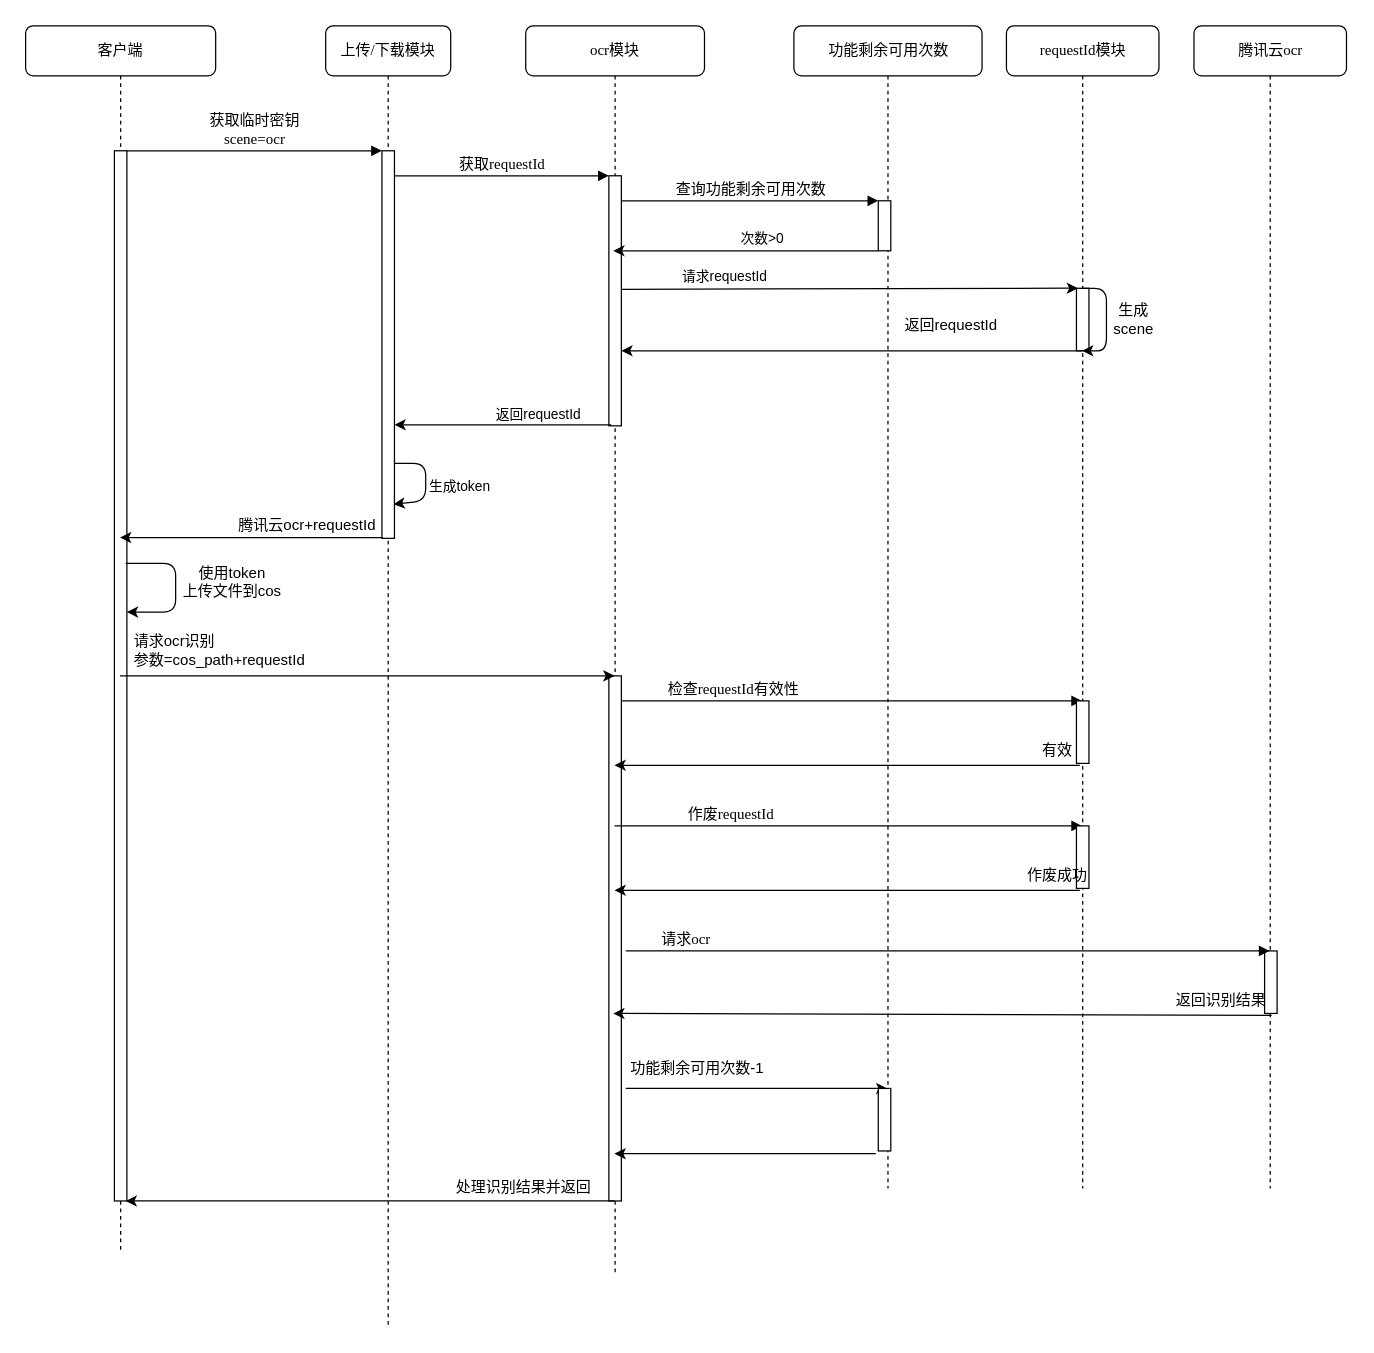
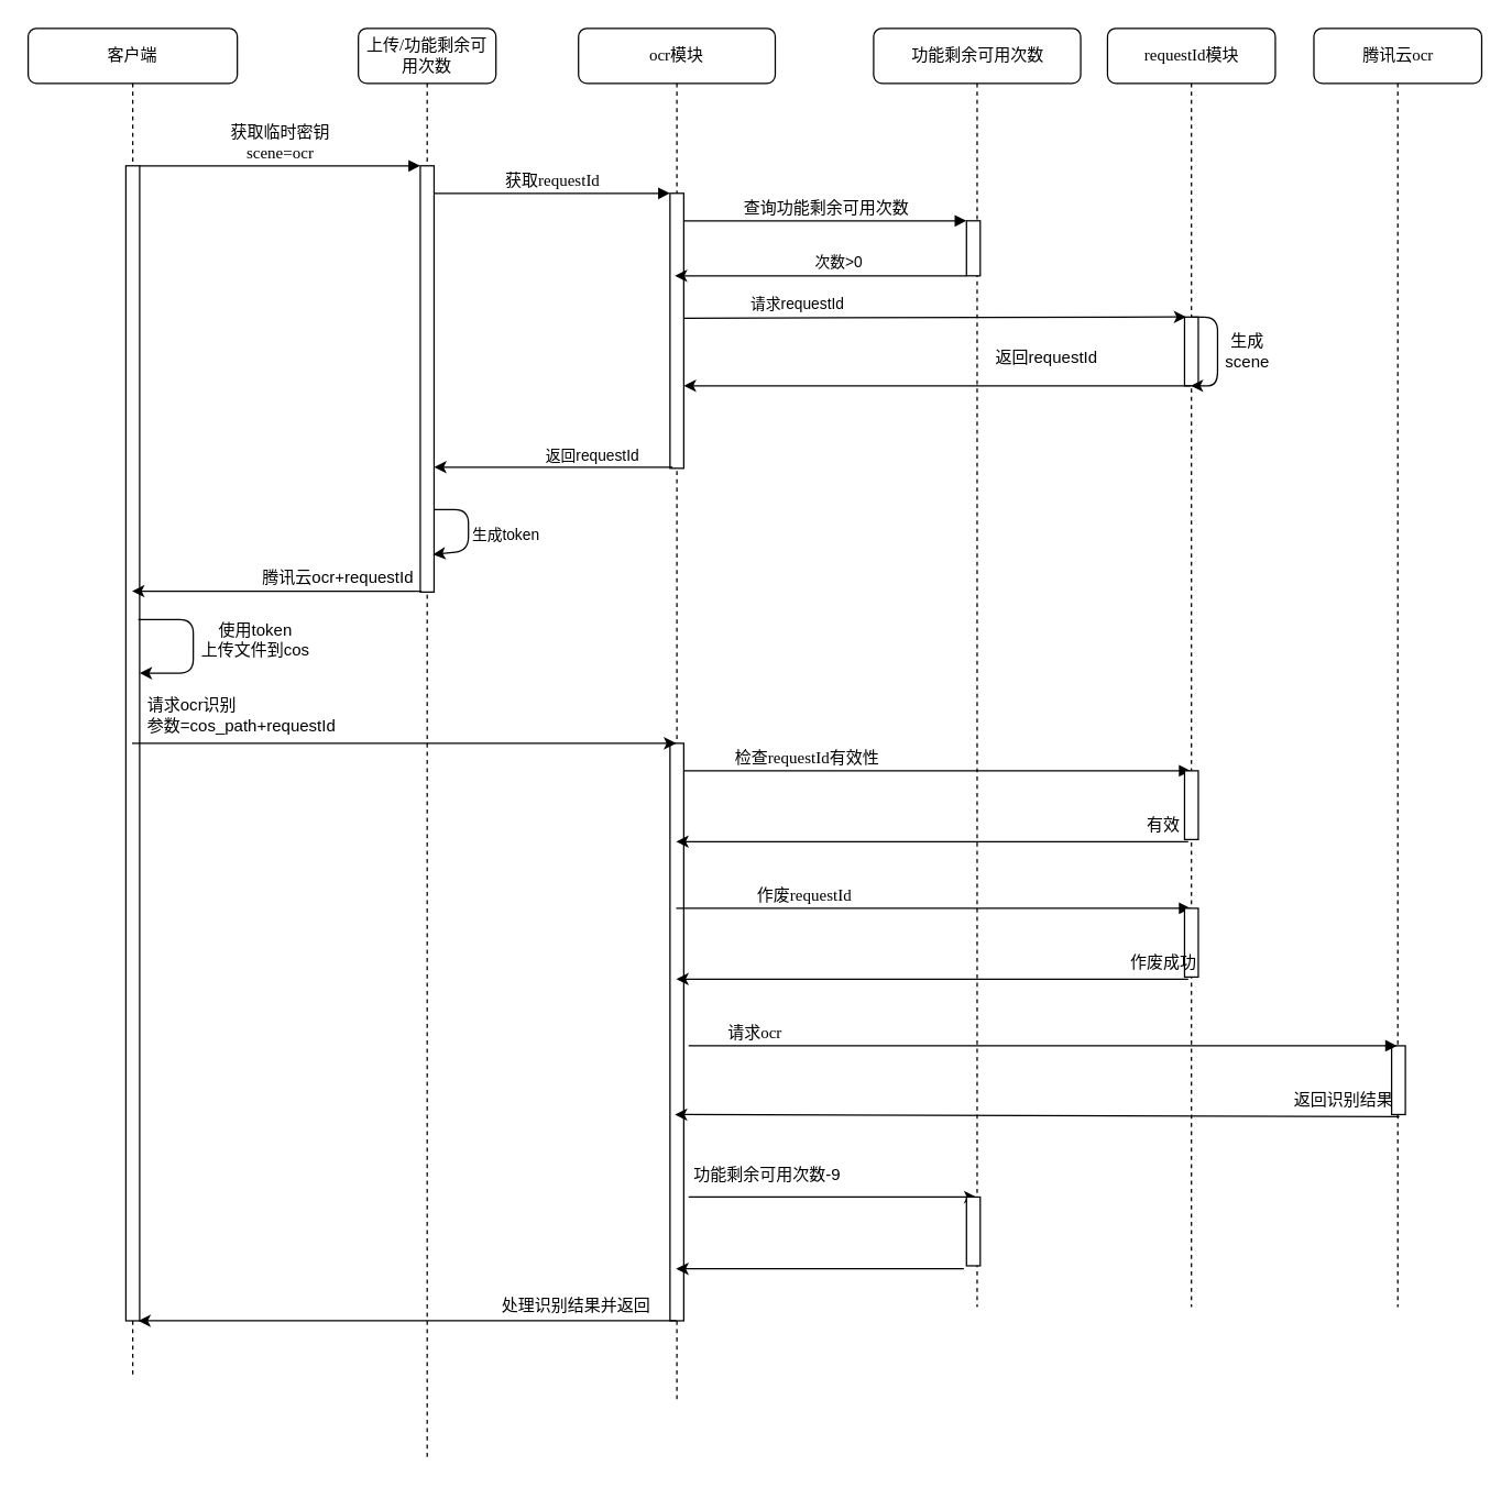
- <mxCell id="2" value="上传/下载模块" style="shape=umlLifeline;perimeter=lifelinePerimeter;whiteSpace=wrap;html=1;container=1;collapsible=0;recursiveResize=0;outlineConnect=0;rounded=1;shadow=0;comic=0;labelBackgroundColor=none;strokeWidth=1;fontFamily=Verdana;fontSize=12;align=center;" parent="1" vertex="1"><mxGeometry x="260" y="20" width="100" height="1040" as="geometry" /></mxCell>
+ <mxCell id="2" value="上传/功能剩余可用次数" style="shape=umlLifeline;perimeter=lifelinePerimeter;whiteSpace=wrap;html=1;container=1;collapsible=0;recursiveResize=0;outlineConnect=0;rounded=1;shadow=0;comic=0;labelBackgroundColor=none;strokeWidth=1;fontFamily=Verdana;fontSize=12;align=center;" parent="1" vertex="1"><mxGeometry x="260" y="20" width="100" height="1040" as="geometry" /></mxCell>
- <mxCell id="49" value="功能剩余可用次数-1" style="text;html=1;align=center;verticalAlign=middle;resizable=0;points=[];autosize=1;" vertex="1" parent="1"><mxGeometry x="496.5" y="844" width="120" height="20" as="geometry" /></mxCell>
+ <mxCell id="49" value="功能剩余可用次数-9" style="text;html=1;align=center;verticalAlign=middle;resizable=0;points=[];autosize=1;" vertex="1" parent="1"><mxGeometry x="496.5" y="844" width="120" height="20" as="geometry" /></mxCell>
